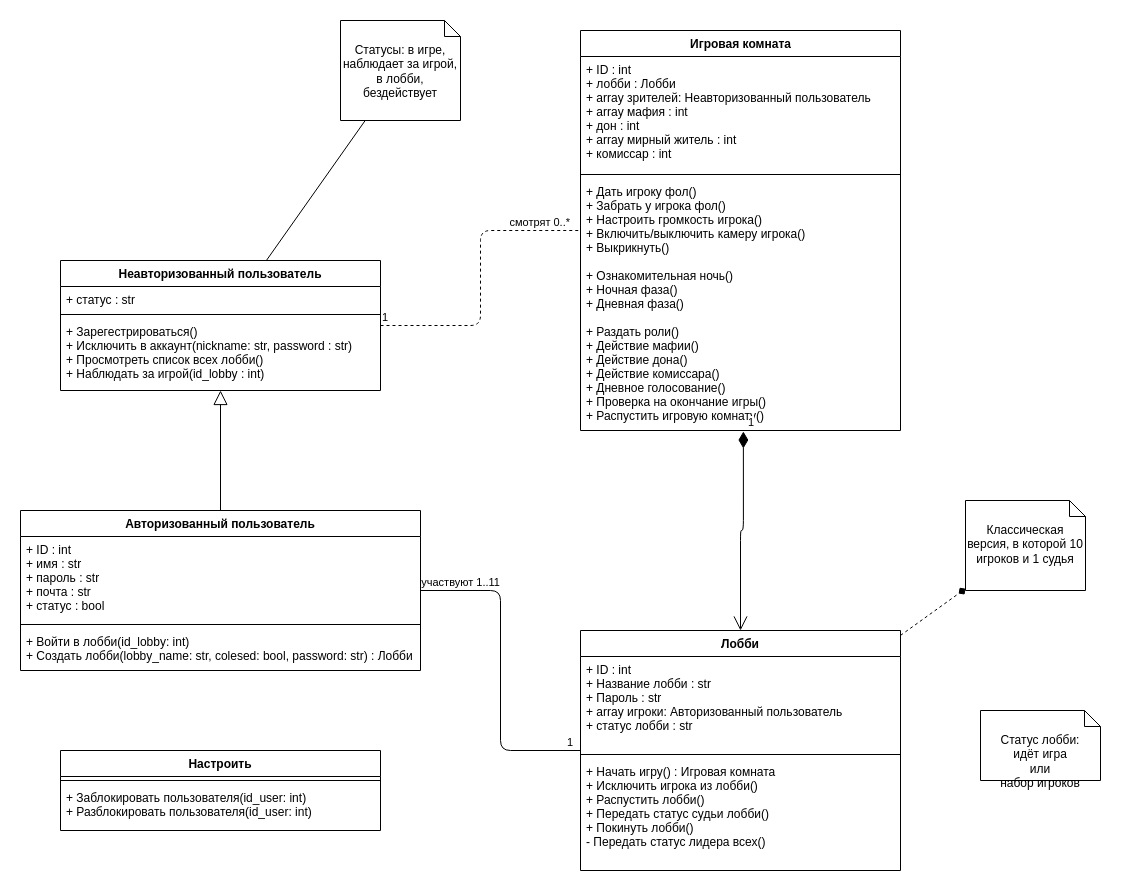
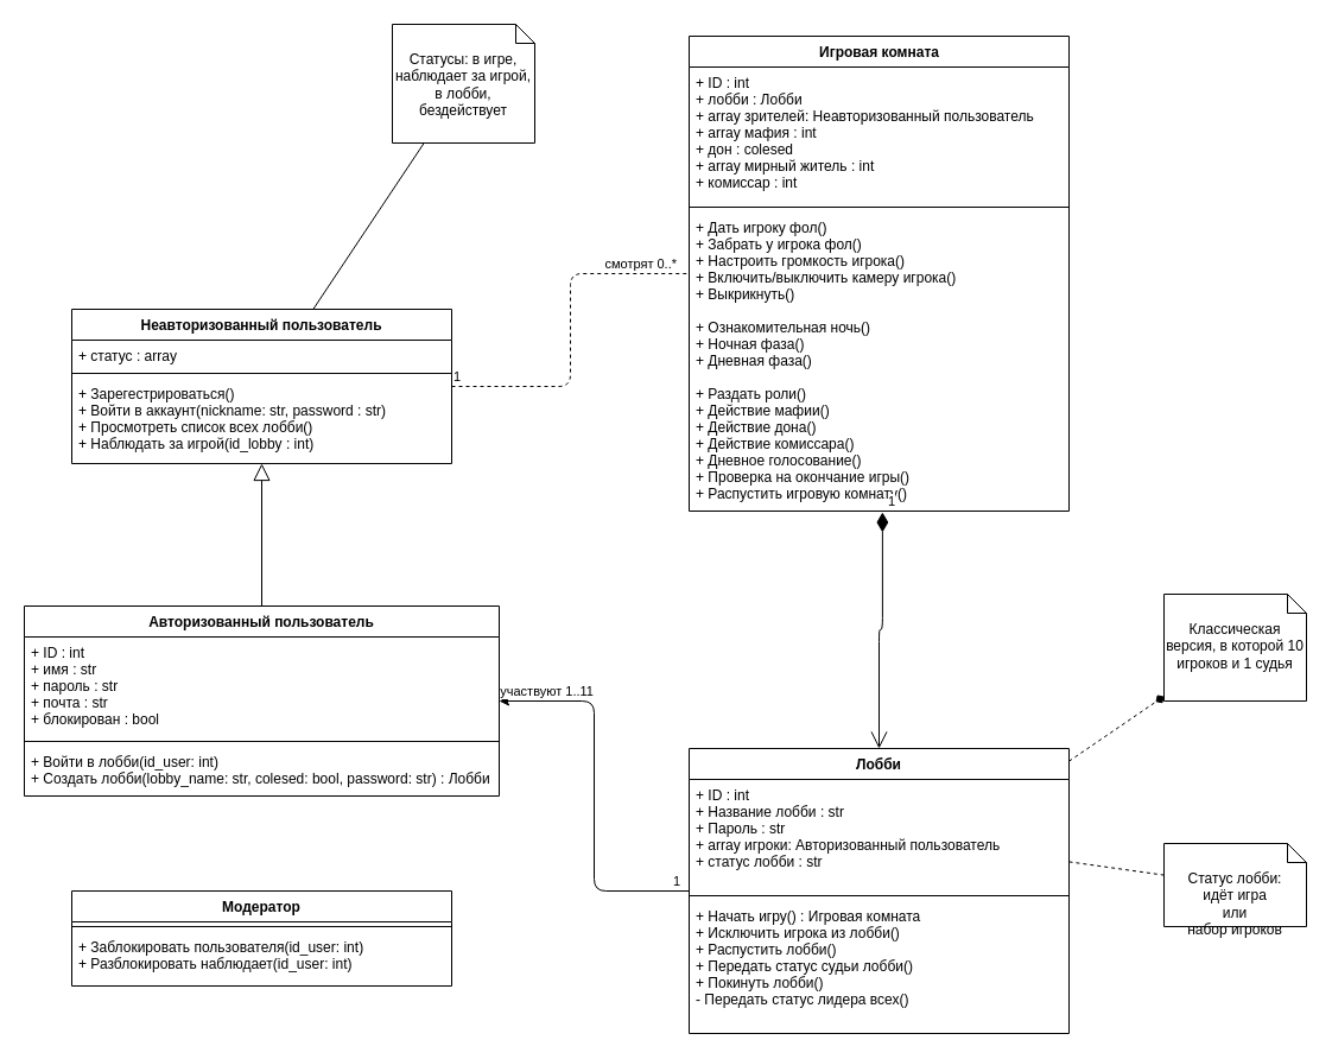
- <mxCell id="17" value="+ ID : int&#10;+ лобби : Лобби&#10;+ array зрителей: Неавторизованный пользователь&#10;+ array мафия : int&#10;+ дон : int&#10;+ array мирный житель : int&#10;+ комиссар : int" style="text;strokeColor=none;fillColor=none;align=left;verticalAlign=top;spacingLeft=4;spacingRight=4;overflow=hidden;rotatable=0;points=[[0,0.5],[1,0.5]];portConstraint=eastwest;fontStyle=0;" parent="16" vertex="1"><mxGeometry y="26" width="320" height="114" as="geometry" /></mxCell>
+ <mxCell id="17" value="+ ID : int&#10;+ лобби : Лобби&#10;+ array зрителей: Неавторизованный пользователь&#10;+ array мафия : int&#10;+ дон : colesed&#10;+ array мирный житель : int&#10;+ комиссар : int" style="text;strokeColor=none;fillColor=none;align=left;verticalAlign=top;spacingLeft=4;spacingRight=4;overflow=hidden;rotatable=0;points=[[0,0.5],[1,0.5]];portConstraint=eastwest;fontStyle=0;" parent="16" vertex="1"><mxGeometry y="26" width="320" height="114" as="geometry" /></mxCell>
- <mxCell id="24" value="Статусы: в игре, наблюдает за игрой, в лобби, бездействует" style="shape=note2;boundedLbl=1;whiteSpace=wrap;html=1;size=16;verticalAlign=top;align=center;" parent="1" vertex="1"><mxGeometry x="340" y="20" width="120" height="100" as="geometry" /></mxCell>
+ <mxCell id="24" value="Статусы: в игре, наблюдает за игрой, в лобби, бездействует" style="shape=note2;boundedLbl=1;whiteSpace=wrap;html=1;size=16;verticalAlign=top;align=center;" parent="1" vertex="1"><mxGeometry x="330" y="20" width="120" height="100" as="geometry" /></mxCell>
- <mxCell id="21" value="+ статус : str" style="text;strokeColor=none;fillColor=none;align=left;verticalAlign=top;spacingLeft=4;spacingRight=4;overflow=hidden;rotatable=0;points=[[0,0.5],[1,0.5]];portConstraint=eastwest;" parent="20" vertex="1"><mxGeometry y="26" width="320" height="24" as="geometry" /></mxCell>
+ <mxCell id="21" value="+ статус : array" style="text;strokeColor=none;fillColor=none;align=left;verticalAlign=top;spacingLeft=4;spacingRight=4;overflow=hidden;rotatable=0;points=[[0,0.5],[1,0.5]];portConstraint=eastwest;" parent="20" vertex="1"><mxGeometry y="26" width="320" height="24" as="geometry" /></mxCell>
- <mxCell id="23" value="+ Зарегестрироваться()&#10;+ Исключить в аккаунт(nickname: str, password : str)&#10;+ Просмотреть список всех лобби()&#10;+ Наблюдать за игрой(id_lobby : int)" style="text;strokeColor=none;fillColor=none;align=left;verticalAlign=top;spacingLeft=4;spacingRight=4;overflow=hidden;rotatable=0;points=[[0,0.5],[1,0.5]];portConstraint=eastwest;" parent="20" vertex="1"><mxGeometry y="58" width="320" height="72" as="geometry" /></mxCell>
+ <mxCell id="23" value="+ Зарегестрироваться()&#10;+ Войти в аккаунт(nickname: str, password : str)&#10;+ Просмотреть список всех лобби()&#10;+ Наблюдать за игрой(id_lobby : int)" style="text;strokeColor=none;fillColor=none;align=left;verticalAlign=top;spacingLeft=4;spacingRight=4;overflow=hidden;rotatable=0;points=[[0,0.5],[1,0.5]];portConstraint=eastwest;" parent="20" vertex="1"><mxGeometry y="58" width="320" height="72" as="geometry" /></mxCell>
- <mxCell id="14" value="Классическая версия, в которой 10 игроков и 1 судья" style="shape=note2;boundedLbl=1;whiteSpace=wrap;html=1;size=16;verticalAlign=top;align=center;" parent="1" vertex="1"><mxGeometry x="965" y="500" width="120" height="90" as="geometry" /></mxCell>
+ <mxCell id="14" value="Классическая версия, в которой 10 игроков и 1 судья" style="shape=note2;boundedLbl=1;whiteSpace=wrap;html=1;size=16;verticalAlign=top;align=center;" parent="1" vertex="1"><mxGeometry x="980" y="500" width="120" height="90" as="geometry" /></mxCell>
- <mxCell id="3" value="+ ID : int&#10;+ имя : str&#10;+ пароль : str&#10;+ почта : str&#10;+ статус : bool" style="text;strokeColor=none;fillColor=none;align=left;verticalAlign=top;spacingLeft=4;spacingRight=4;overflow=hidden;rotatable=0;points=[[0,0.5],[1,0.5]];portConstraint=eastwest;" parent="2" vertex="1"><mxGeometry y="26" width="400" height="84" as="geometry" /></mxCell>
+ <mxCell id="3" value="+ ID : int&#10;+ имя : str&#10;+ пароль : str&#10;+ почта : str&#10;+ блокирован : bool" style="text;strokeColor=none;fillColor=none;align=left;verticalAlign=top;spacingLeft=4;spacingRight=4;overflow=hidden;rotatable=0;points=[[0,0.5],[1,0.5]];portConstraint=eastwest;" parent="2" vertex="1"><mxGeometry y="26" width="400" height="84" as="geometry" /></mxCell>
- <mxCell id="26" value="" style="endArrow=none;html=1;edgeStyle=orthogonalEdgeStyle;" parent="1" source="9" target="2" edge="1"><mxGeometry relative="1" as="geometry"><mxPoint x="640" y="520" as="sourcePoint" /><mxPoint x="480" y="520" as="targetPoint" /></mxGeometry></mxCell>
+ <mxCell id="26" value="" style="endArrow=classic;html=1;edgeStyle=orthogonalEdgeStyle;" parent="1" source="9" target="2" edge="1"><mxGeometry relative="1" as="geometry"><mxPoint x="640" y="520" as="sourcePoint" /><mxPoint x="480" y="520" as="targetPoint" /></mxGeometry></mxCell>
- <mxCell id="5" value="+ Войти в лобби(id_lobby: int)&#10;+ Создать лобби(lobby_name: str, colesed: bool, password: str) : Лобби" style="text;strokeColor=none;fillColor=none;align=left;verticalAlign=top;spacingLeft=4;spacingRight=4;overflow=hidden;rotatable=0;points=[[0,0.5],[1,0.5]];portConstraint=eastwest;" parent="2" vertex="1"><mxGeometry y="118" width="400" height="42" as="geometry" /></mxCell>
+ <mxCell id="5" value="+ Войти в лобби(id_user: int)&#10;+ Создать лобби(lobby_name: str, colesed: bool, password: str) : Лобби" style="text;strokeColor=none;fillColor=none;align=left;verticalAlign=top;spacingLeft=4;spacingRight=4;overflow=hidden;rotatable=0;points=[[0,0.5],[1,0.5]];portConstraint=eastwest;" parent="2" vertex="1"><mxGeometry y="118" width="400" height="42" as="geometry" /></mxCell>
+ <mxCell id="33" value="" style="endArrow=none;dashed=1;html=1;" parent="1" source="10" target="32" edge="1"><mxGeometry width="50" height="50" relative="1" as="geometry"><mxPoint x="540" y="530" as="sourcePoint" /><mxPoint x="590" y="480" as="targetPoint" /></mxGeometry></mxCell>
- <mxCell id="6" value="Настроить" style="swimlane;fontStyle=1;align=center;verticalAlign=top;childLayout=stackLayout;horizontal=1;startSize=26;horizontalStack=0;resizeParent=1;resizeParentMax=0;resizeLast=0;collapsible=1;marginBottom=0;" parent="1" vertex="1"><mxGeometry x="60" y="750" width="320" height="80" as="geometry"><mxRectangle x="80" y="560" width="100" height="26" as="alternateBounds" /></mxGeometry></mxCell>
+ <mxCell id="6" value="Модератор" style="swimlane;fontStyle=1;align=center;verticalAlign=top;childLayout=stackLayout;horizontal=1;startSize=26;horizontalStack=0;resizeParent=1;resizeParentMax=0;resizeLast=0;collapsible=1;marginBottom=0;" parent="1" vertex="1"><mxGeometry x="60" y="750" width="320" height="80" as="geometry"><mxRectangle x="80" y="560" width="100" height="26" as="alternateBounds" /></mxGeometry></mxCell>
- <mxCell id="8" value="+ Заблокировать пользователя(id_user: int)&#10;+ Разблокировать пользователя(id_user: int)" style="text;strokeColor=none;fillColor=none;align=left;verticalAlign=top;spacingLeft=4;spacingRight=4;overflow=hidden;rotatable=0;points=[[0,0.5],[1,0.5]];portConstraint=eastwest;" parent="6" vertex="1"><mxGeometry y="34" width="320" height="46" as="geometry" /></mxCell>
+ <mxCell id="8" value="+ Заблокировать пользователя(id_user: int)&#10;+ Разблокировать наблюдает(id_user: int)" style="text;strokeColor=none;fillColor=none;align=left;verticalAlign=top;spacingLeft=4;spacingRight=4;overflow=hidden;rotatable=0;points=[[0,0.5],[1,0.5]];portConstraint=eastwest;" parent="6" vertex="1"><mxGeometry y="34" width="320" height="46" as="geometry" /></mxCell>
